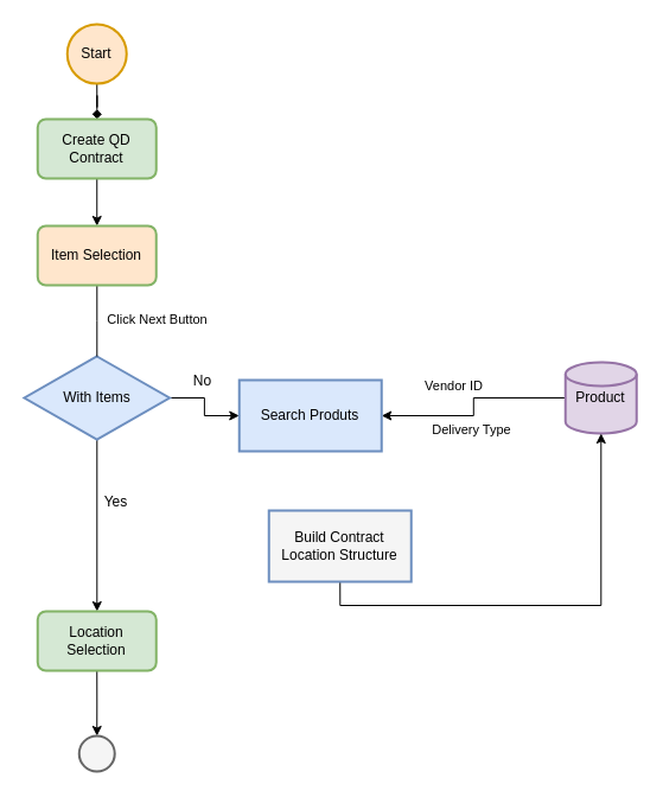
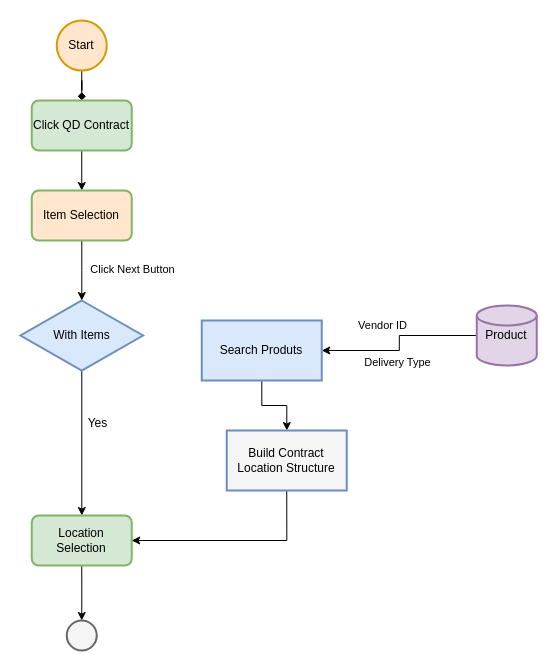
- <mxCell id="10" value="Create QD Contract" style="rounded=1;whiteSpace=wrap;html=1;absoluteArcSize=1;arcSize=14;strokeWidth=2;fillColor=#d5e8d4;strokeColor=#82b366;" parent="1" vertex="1"><mxGeometry x="31.25" y="100" width="100" height="50" as="geometry" /></mxCell>
+ <mxCell id="10" value="Click QD Contract" style="rounded=1;whiteSpace=wrap;html=1;absoluteArcSize=1;arcSize=14;strokeWidth=2;fillColor=#d5e8d4;strokeColor=#82b366;" parent="1" vertex="1"><mxGeometry x="31.25" y="100" width="100" height="50" as="geometry" /></mxCell>
- <mxCell id="17" value="" style="edgeStyle=orthogonalEdgeStyle;rounded=0;orthogonalLoop=1;jettySize=auto;html=1;endArrow=none;" edge="1" parent="1" source="19" target="8"><mxGeometry relative="1" as="geometry" /></mxCell>
+ <mxCell id="17" value="" style="edgeStyle=orthogonalEdgeStyle;rounded=0;orthogonalLoop=1;jettySize=auto;html=1;" edge="1" parent="1" source="19" target="8"><mxGeometry relative="1" as="geometry" /></mxCell>
- <mxCell id="6" value="" style="edgeStyle=orthogonalEdgeStyle;rounded=0;orthogonalLoop=1;jettySize=auto;html=1;" edge="1" parent="1" source="8" target="15"><mxGeometry relative="1" as="geometry" /></mxCell>
- <mxCell id="7" value="No" style="edgeLabel;html=1;align=center;verticalAlign=middle;resizable=0;points=[];fontSize=12;" vertex="1" connectable="0" parent="6"><mxGeometry x="-0.266" y="-3" relative="1" as="geometry"><mxPoint y="-18" as="offset" /></mxGeometry></mxCell>
+ <mxCell id="14" value="" style="edgeStyle=orthogonalEdgeStyle;rounded=0;orthogonalLoop=1;jettySize=auto;html=1;fontSize=12;" edge="1" parent="1" source="15" target="23"><mxGeometry relative="1" as="geometry" /></mxCell>
- <mxCell id="22" style="edgeStyle=orthogonalEdgeStyle;rounded=0;orthogonalLoop=1;jettySize=auto;html=1;fontSize=12;exitX=0.5;exitY=1;exitDx=0;exitDy=0;" edge="1" parent="1" source="23" target="21"><mxGeometry relative="1" as="geometry" /></mxCell>
+ <mxCell id="22" style="edgeStyle=orthogonalEdgeStyle;rounded=0;orthogonalLoop=1;jettySize=auto;html=1;entryX=1;entryY=0.5;entryDx=0;entryDy=0;fontSize=12;exitX=0.5;exitY=1;exitDx=0;exitDy=0;" edge="1" parent="1" source="23" target="20"><mxGeometry relative="1" as="geometry" /></mxCell>
